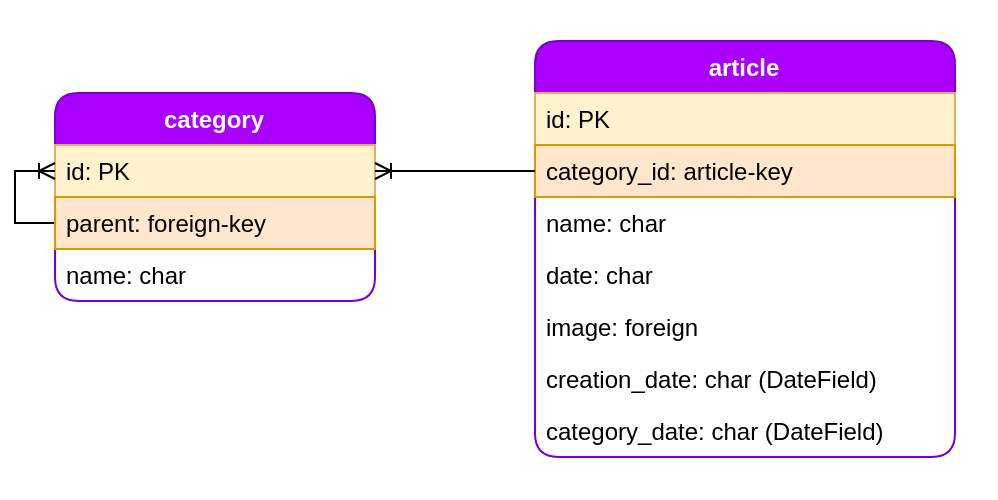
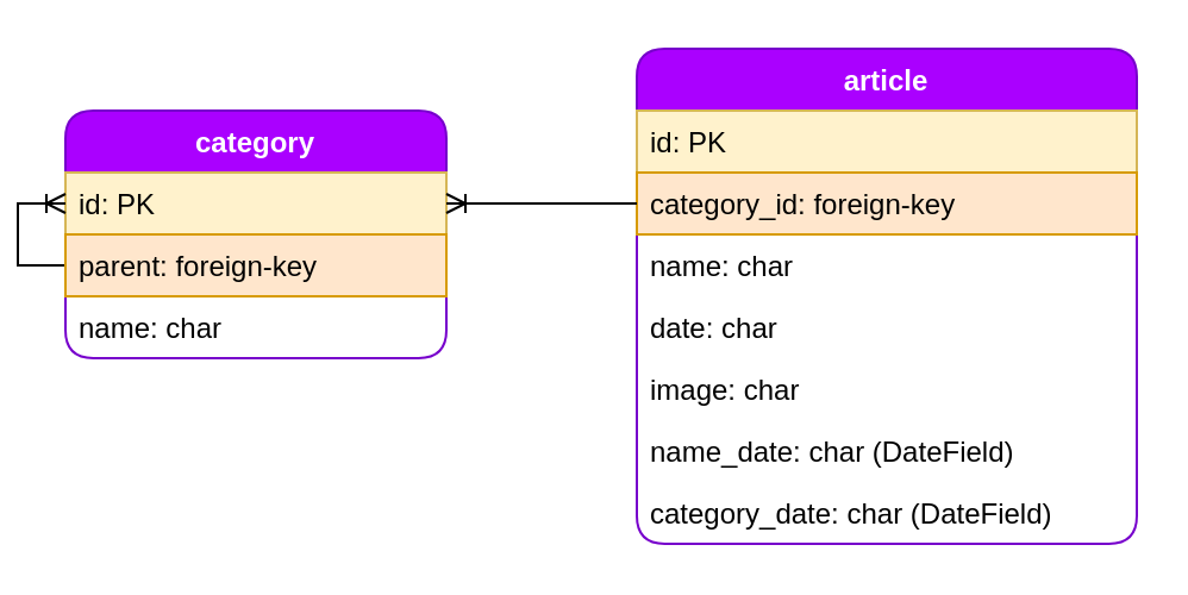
- <mxCell id="9" value="category_id: article-key&#10;" style="text;strokeColor=#d79b00;fillColor=#ffe6cc;align=left;verticalAlign=top;spacingLeft=4;spacingRight=4;overflow=hidden;rotatable=0;points=[[0,0.5],[1,0.5]];portConstraint=eastwest;" vertex="1" parent="7"><mxGeometry y="52" width="210" height="26" as="geometry" /></mxCell>
+ <mxCell id="9" value="category_id: foreign-key&#10;" style="text;strokeColor=#d79b00;fillColor=#ffe6cc;align=left;verticalAlign=top;spacingLeft=4;spacingRight=4;overflow=hidden;rotatable=0;points=[[0,0.5],[1,0.5]];portConstraint=eastwest;" vertex="1" parent="7"><mxGeometry y="52" width="210" height="26" as="geometry" /></mxCell>
- <mxCell id="12" value="image: foreign" style="text;strokeColor=none;fillColor=none;align=left;verticalAlign=top;spacingLeft=4;spacingRight=4;overflow=hidden;rotatable=0;points=[[0,0.5],[1,0.5]];portConstraint=eastwest;" vertex="1" parent="7"><mxGeometry y="130" width="210" height="26" as="geometry" /></mxCell>
+ <mxCell id="12" value="image: char" style="text;strokeColor=none;fillColor=none;align=left;verticalAlign=top;spacingLeft=4;spacingRight=4;overflow=hidden;rotatable=0;points=[[0,0.5],[1,0.5]];portConstraint=eastwest;" vertex="1" parent="7"><mxGeometry y="130" width="210" height="26" as="geometry" /></mxCell>
- <mxCell id="13" value="creation_date: char (DateField)" style="text;strokeColor=none;fillColor=none;align=left;verticalAlign=top;spacingLeft=4;spacingRight=4;overflow=hidden;rotatable=0;points=[[0,0.5],[1,0.5]];portConstraint=eastwest;" vertex="1" parent="7"><mxGeometry y="156" width="210" height="26" as="geometry" /></mxCell>
+ <mxCell id="13" value="name_date: char (DateField)" style="text;strokeColor=none;fillColor=none;align=left;verticalAlign=top;spacingLeft=4;spacingRight=4;overflow=hidden;rotatable=0;points=[[0,0.5],[1,0.5]];portConstraint=eastwest;" vertex="1" parent="7"><mxGeometry y="156" width="210" height="26" as="geometry" /></mxCell>
